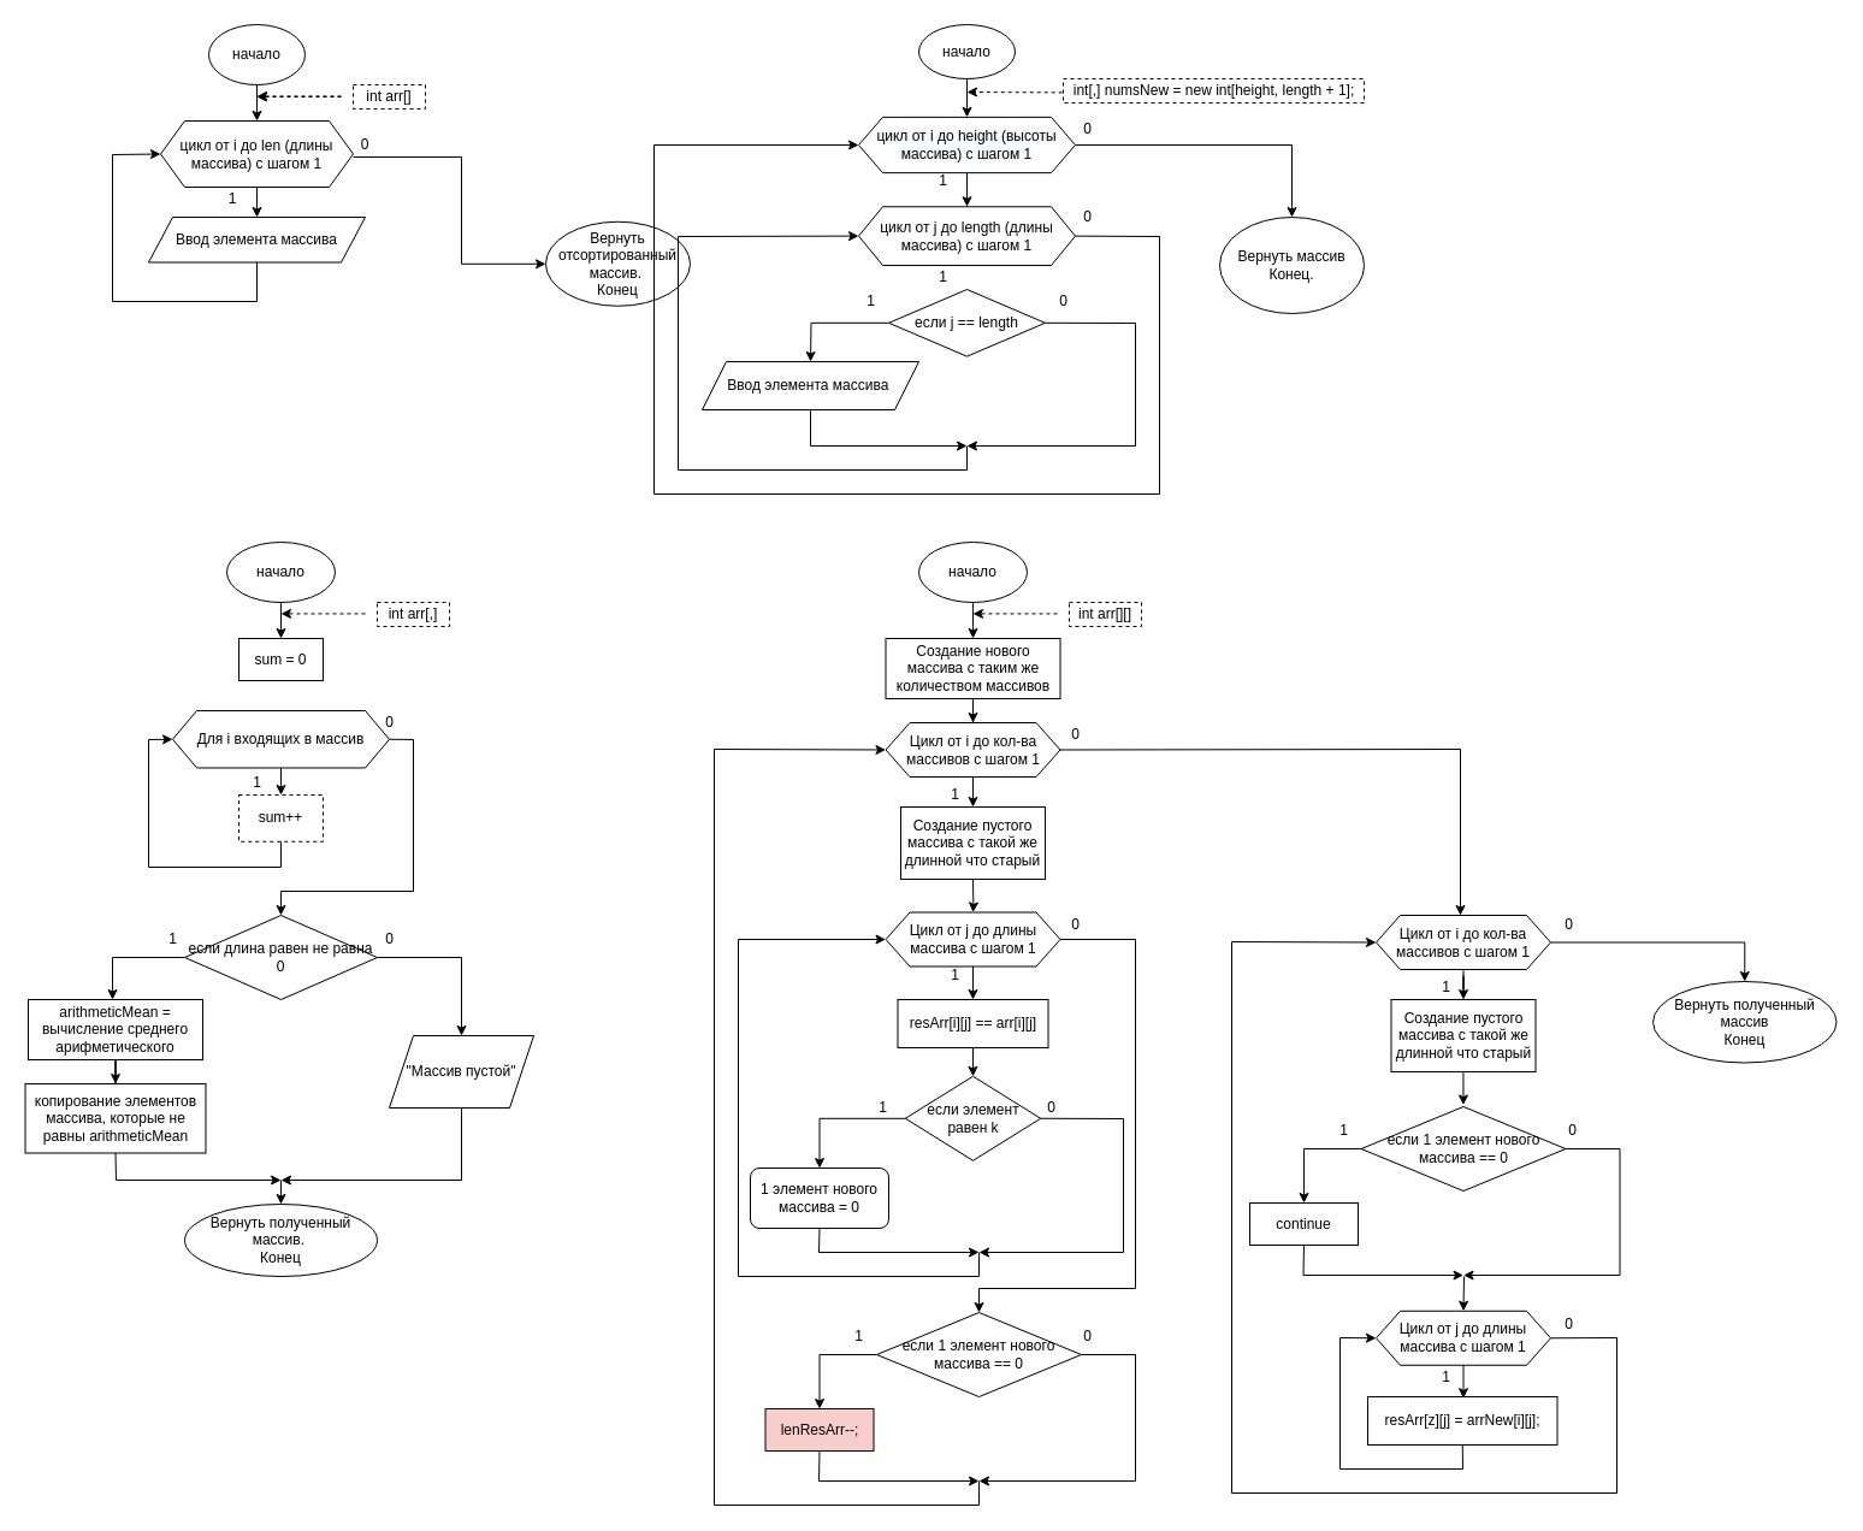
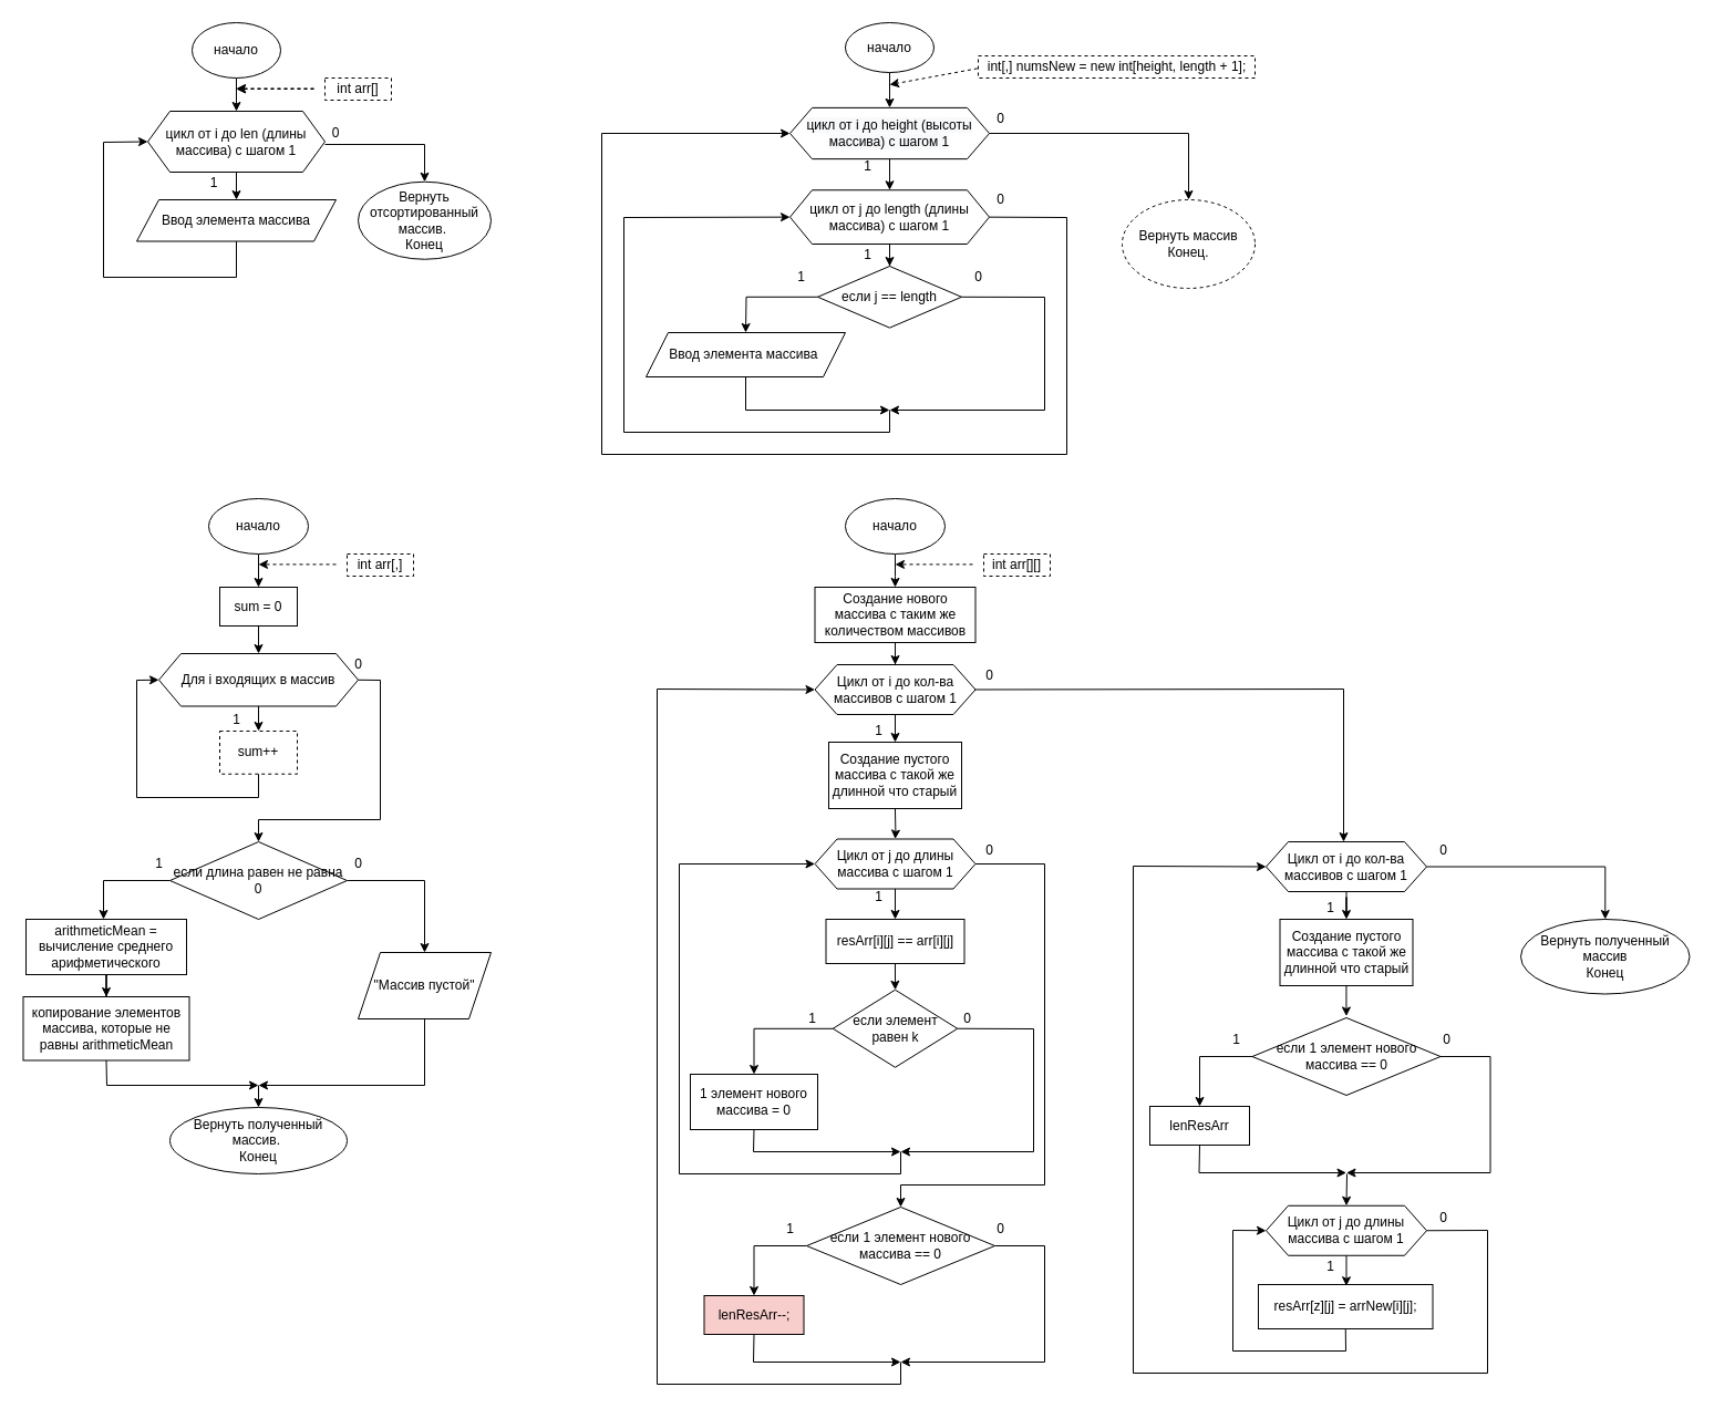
- <mxCell id="23" value="int[,] numsNew = new int[height, length + 1];" style="text;html=1;align=center;verticalAlign=middle;resizable=0;points=[];autosize=1;dashed=1;strokeColor=#000000;" parent="1" vertex="1"><mxGeometry x="883" y="65" width="250" height="20" as="geometry" /></mxCell>
+ <mxCell id="23" value="int[,] numsNew = new int[height, length + 1];" style="text;html=1;align=center;verticalAlign=middle;resizable=0;points=[];autosize=1;dashed=1;strokeColor=#000000;" parent="1" vertex="1"><mxGeometry x="883" y="50" width="250" height="20" as="geometry" /></mxCell>
- <mxCell id="11" value="Вернуть отсортированный массив.&amp;nbsp;&lt;br&gt;Конец" style="ellipse;whiteSpace=wrap;html=1;" parent="1" vertex="1"><mxGeometry x="453" y="183.75" width="120" height="70" as="geometry" /></mxCell>
+ <mxCell id="11" value="Вернуть отсортированный массив.&amp;nbsp;&lt;br&gt;Конец" style="ellipse;whiteSpace=wrap;html=1;" parent="1" vertex="1"><mxGeometry x="323" y="163.75" width="120" height="70" as="geometry" /></mxCell>
- <mxCell id="33" value="Вернуть массив&lt;br&gt;Конец." style="ellipse;whiteSpace=wrap;html=1;strokeColor=#000000;" parent="1" vertex="1"><mxGeometry x="1013" y="180" width="120" height="80" as="geometry" /></mxCell>
+ <mxCell id="33" value="Вернуть массив&lt;br&gt;Конец." style="ellipse;whiteSpace=wrap;html=1;strokeColor=#000000;dashed=1;" parent="1" vertex="1"><mxGeometry x="1013" y="180" width="120" height="80" as="geometry" /></mxCell>
+ <mxCell id="18" value="" style="edgeStyle=orthogonalEdgeStyle;rounded=0;orthogonalLoop=1;jettySize=auto;html=1;" parent="1" source="19" target="21" edge="1"><mxGeometry relative="1" as="geometry" /></mxCell>
+ <mxCell id="39" value="" style="edgeStyle=orthogonalEdgeStyle;rounded=0;orthogonalLoop=1;jettySize=auto;html=1;" edge="1" parent="1" source="40" target="42"><mxGeometry relative="1" as="geometry" /></mxCell>
- <mxCell id="121" value="Вернуть полученный массив&lt;br&gt;Конец" style="ellipse;whiteSpace=wrap;html=1;rounded=0;" vertex="1" parent="1"><mxGeometry x="1373" y="815" width="152.5" height="67.5" as="geometry" /></mxCell>
+ <mxCell id="121" value="Вернуть полученный массив&lt;br&gt;Конец" style="ellipse;whiteSpace=wrap;html=1;rounded=0;" vertex="1" parent="1"><mxGeometry x="1373" y="830" width="152.5" height="67.5" as="geometry" /></mxCell>
- <mxCell id="80" value="1 элемент нового массива = 0" style="whiteSpace=wrap;html=1;rounded=1;" vertex="1" parent="1"><mxGeometry x="623" y="970" width="115" height="50" as="geometry" /></mxCell>
+ <mxCell id="80" value="1 элемент нового массива = 0" style="whiteSpace=wrap;html=1;rounded=0;" vertex="1" parent="1"><mxGeometry x="623" y="970" width="115" height="50" as="geometry" /></mxCell>
- <mxCell id="108" value="continue" style="whiteSpace=wrap;html=1;" vertex="1" parent="1"><mxGeometry x="1038" y="999" width="90" height="35" as="geometry" /></mxCell>
+ <mxCell id="108" value="lenResArr" style="whiteSpace=wrap;html=1;" vertex="1" parent="1"><mxGeometry x="1038" y="999" width="90" height="35" as="geometry" /></mxCell>
